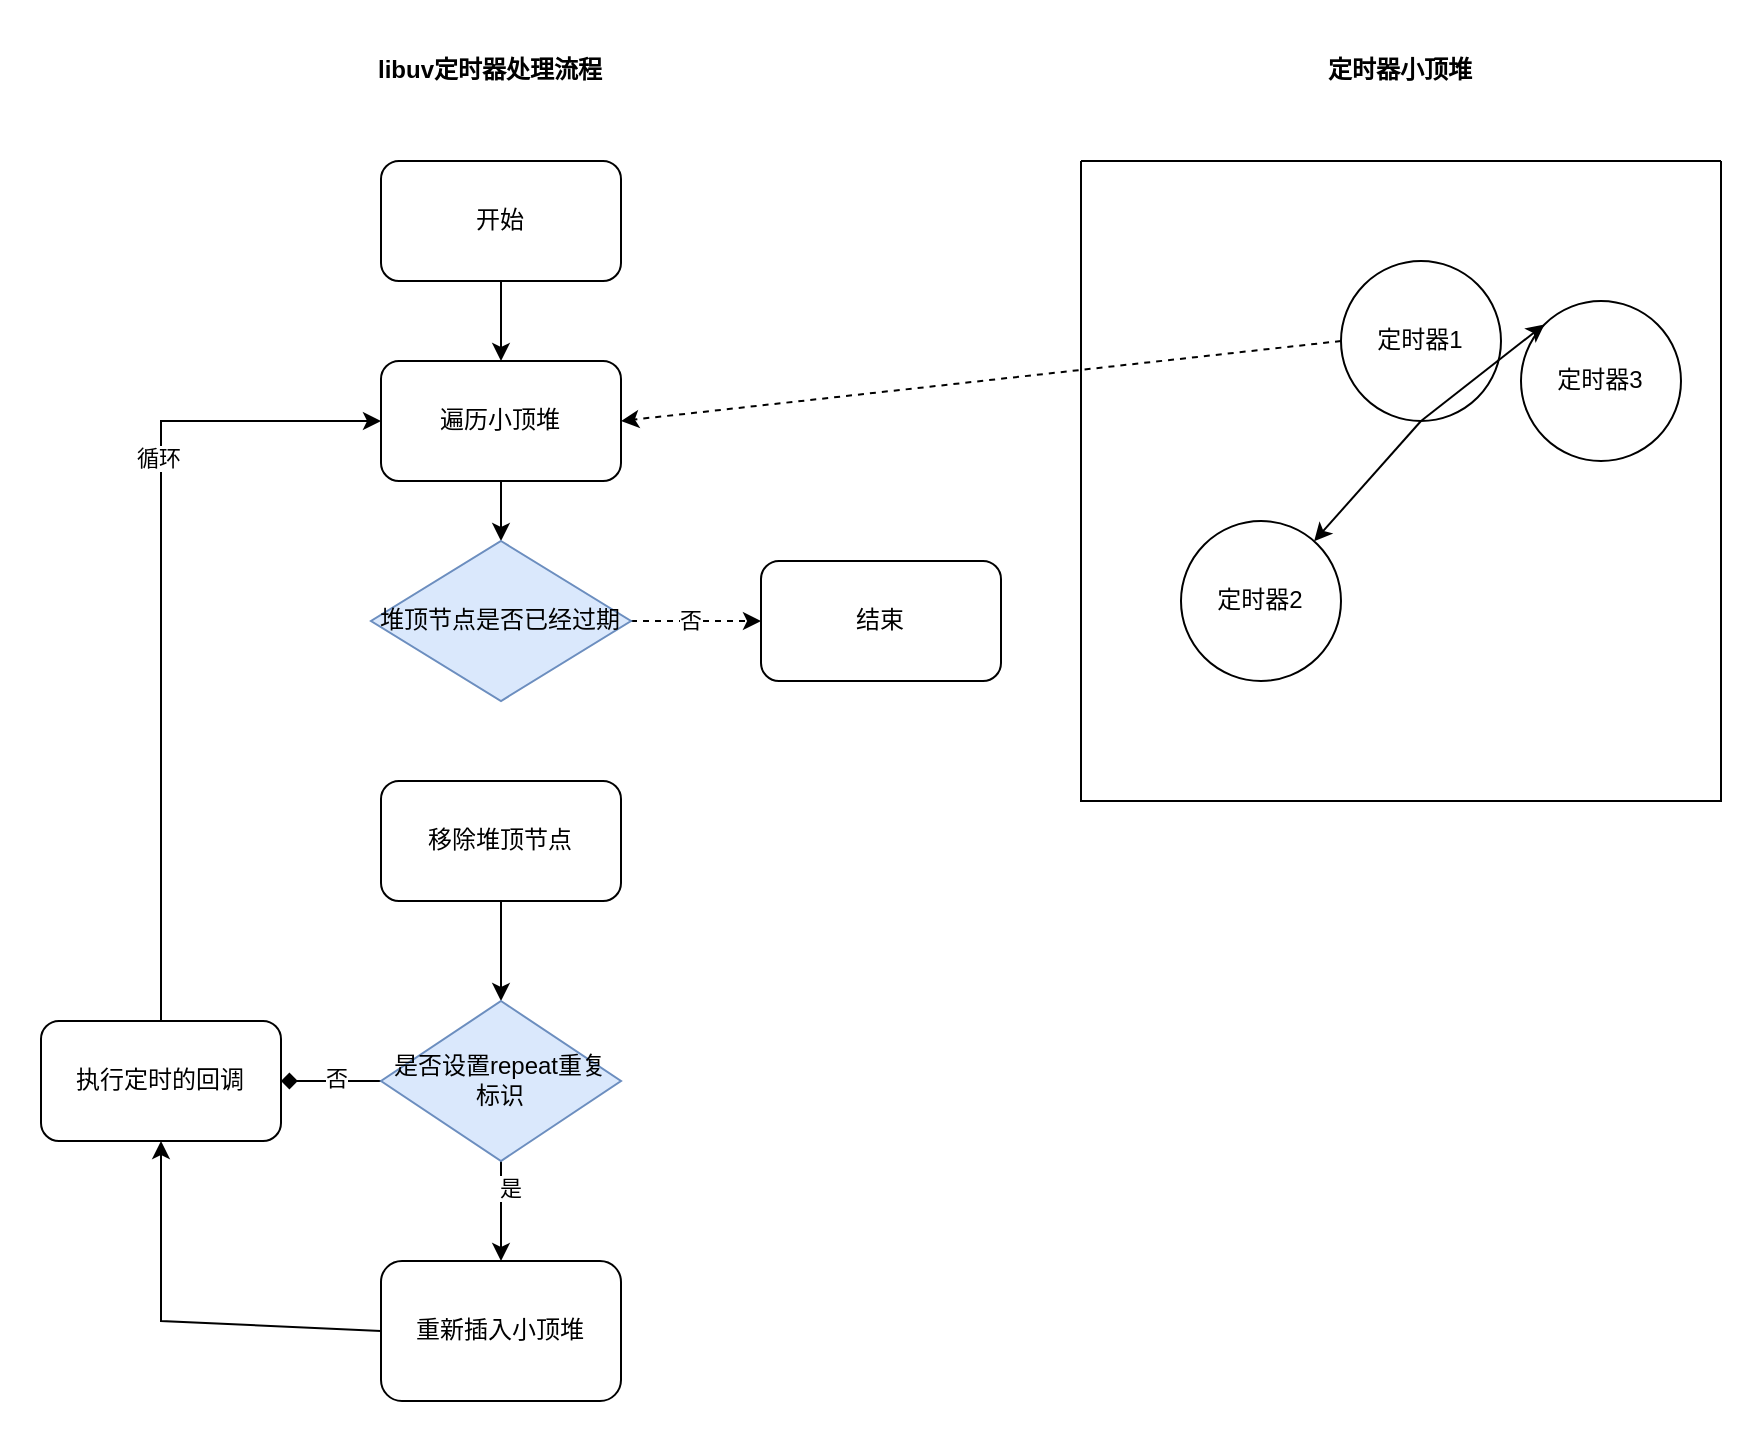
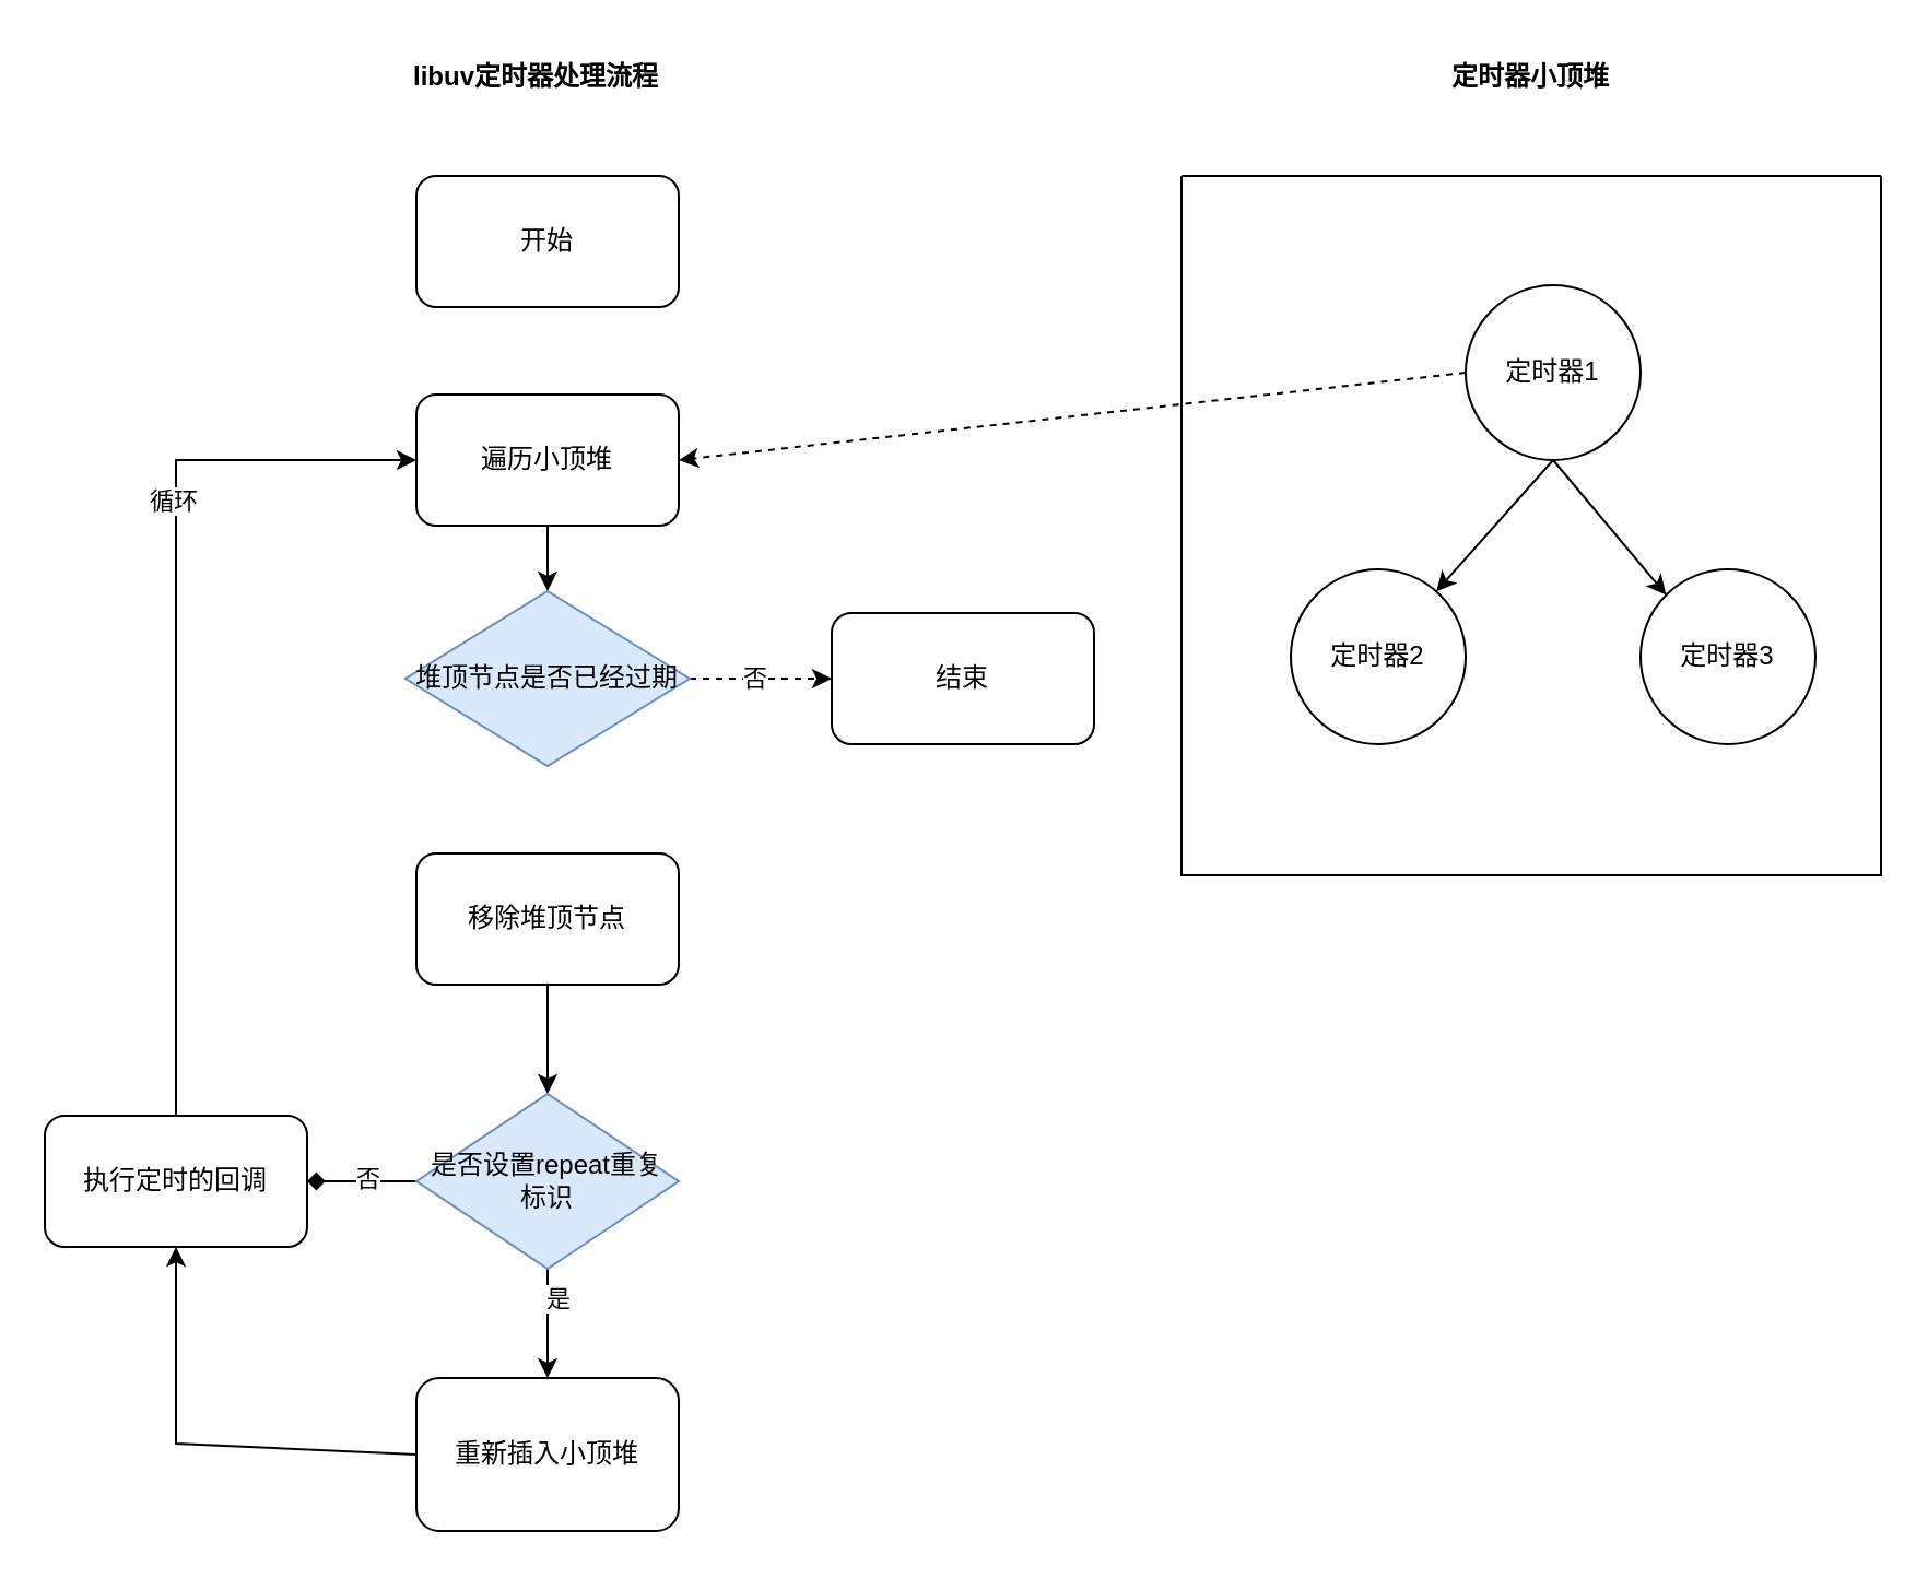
- <mxCell id="2" value="" style="edgeStyle=orthogonalEdgeStyle;rounded=0;orthogonalLoop=1;jettySize=auto;html=1;" parent="1" source="3" target="5" edge="1"><mxGeometry relative="1" as="geometry" /></mxCell>
- <mxCell id="25" value="定时器3" style="ellipse;whiteSpace=wrap;html=1;aspect=fixed;" parent="22" vertex="1"><mxGeometry x="220" y="70" width="80" height="80" as="geometry" /></mxCell>
+ <mxCell id="25" value="定时器3" style="ellipse;whiteSpace=wrap;html=1;aspect=fixed;" parent="22" vertex="1"><mxGeometry x="210" y="180" width="80" height="80" as="geometry" /></mxCell>
